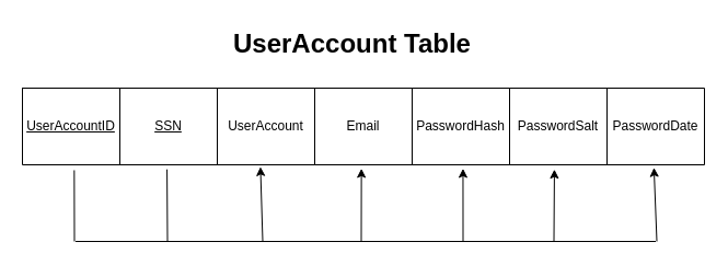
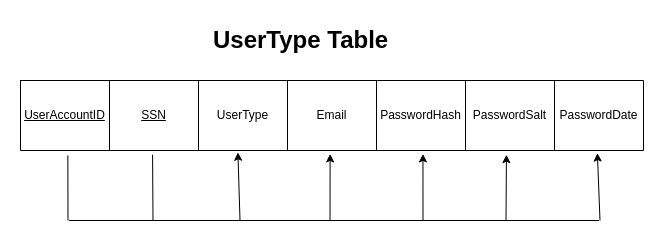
- <mxCell id="11" value="&lt;h1 style=&quot;text-align: center;&quot;&gt;&lt;b style=&quot;border-color: var(--border-color);&quot;&gt;&lt;font style=&quot;font-size: 24px;&quot;&gt;UserAccount Table&lt;/font&gt;&lt;/b&gt;&lt;br&gt;&lt;/h1&gt;&lt;div&gt;&lt;b style=&quot;border-color: var(--border-color);&quot;&gt;&lt;font style=&quot;font-size: 24px;&quot;&gt;&lt;br&gt;&lt;/font&gt;&lt;/b&gt;&lt;/div&gt;" style="text;html=1;strokeColor=none;fillColor=none;spacing=5;spacingTop=-20;whiteSpace=wrap;overflow=hidden;rounded=0;" parent="1" vertex="1"><mxGeometry x="208" y="20" width="237" height="40" as="geometry" /></mxCell>
+ <mxCell id="11" value="&lt;h1 style=&quot;text-align: center;&quot;&gt;&lt;b style=&quot;border-color: var(--border-color);&quot;&gt;&lt;font style=&quot;font-size: 24px;&quot;&gt;UserType Table&lt;/font&gt;&lt;/b&gt;&lt;br&gt;&lt;/h1&gt;&lt;div&gt;&lt;b style=&quot;border-color: var(--border-color);&quot;&gt;&lt;font style=&quot;font-size: 24px;&quot;&gt;&lt;br&gt;&lt;/font&gt;&lt;/b&gt;&lt;/div&gt;" style="text;html=1;strokeColor=none;fillColor=none;spacing=5;spacingTop=-20;whiteSpace=wrap;overflow=hidden;rounded=0;" parent="1" vertex="1"><mxGeometry x="208" y="20" width="237" height="40" as="geometry" /></mxCell>
- <mxCell id="6" value="UserAccount" style="shape=partialRectangle;html=1;whiteSpace=wrap;connectable=0;strokeColor=inherit;overflow=hidden;fillColor=none;top=0;left=0;bottom=0;right=0;pointerEvents=1;" parent="3" vertex="1"><mxGeometry x="178" width="89" height="70" as="geometry"><mxRectangle width="89" height="70" as="alternateBounds" /></mxGeometry></mxCell>
+ <mxCell id="6" value="UserType" style="shape=partialRectangle;html=1;whiteSpace=wrap;connectable=0;strokeColor=inherit;overflow=hidden;fillColor=none;top=0;left=0;bottom=0;right=0;pointerEvents=1;" parent="3" vertex="1"><mxGeometry x="178" width="89" height="70" as="geometry"><mxRectangle width="89" height="70" as="alternateBounds" /></mxGeometry></mxCell>
